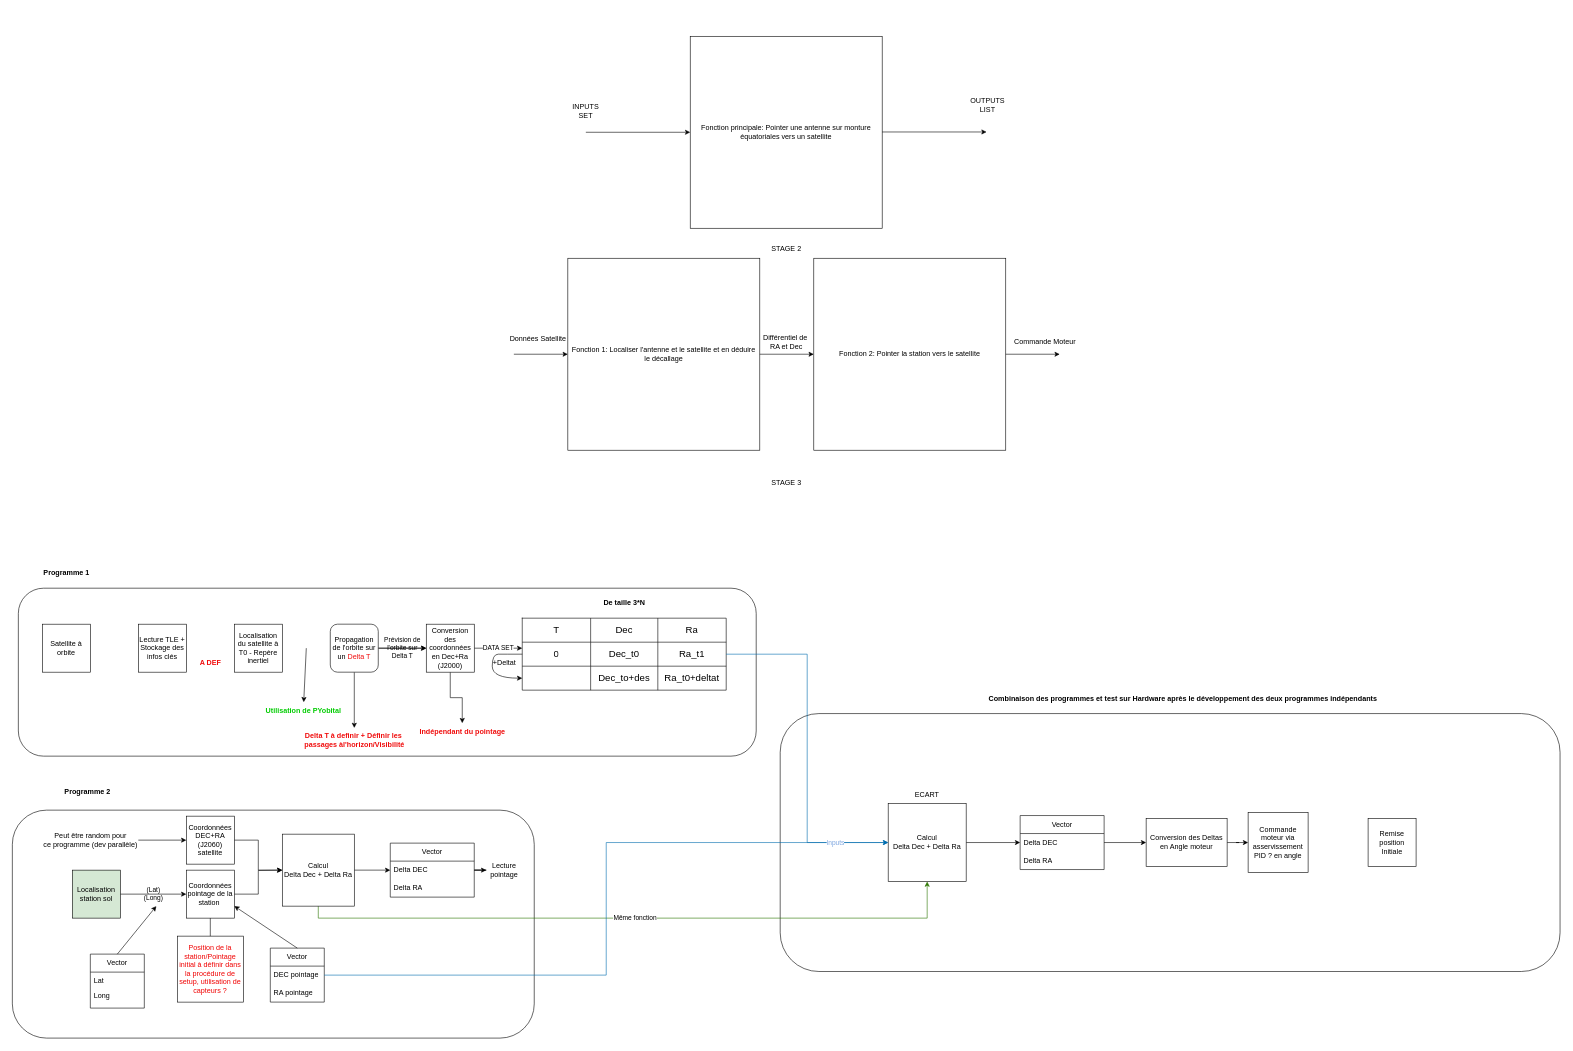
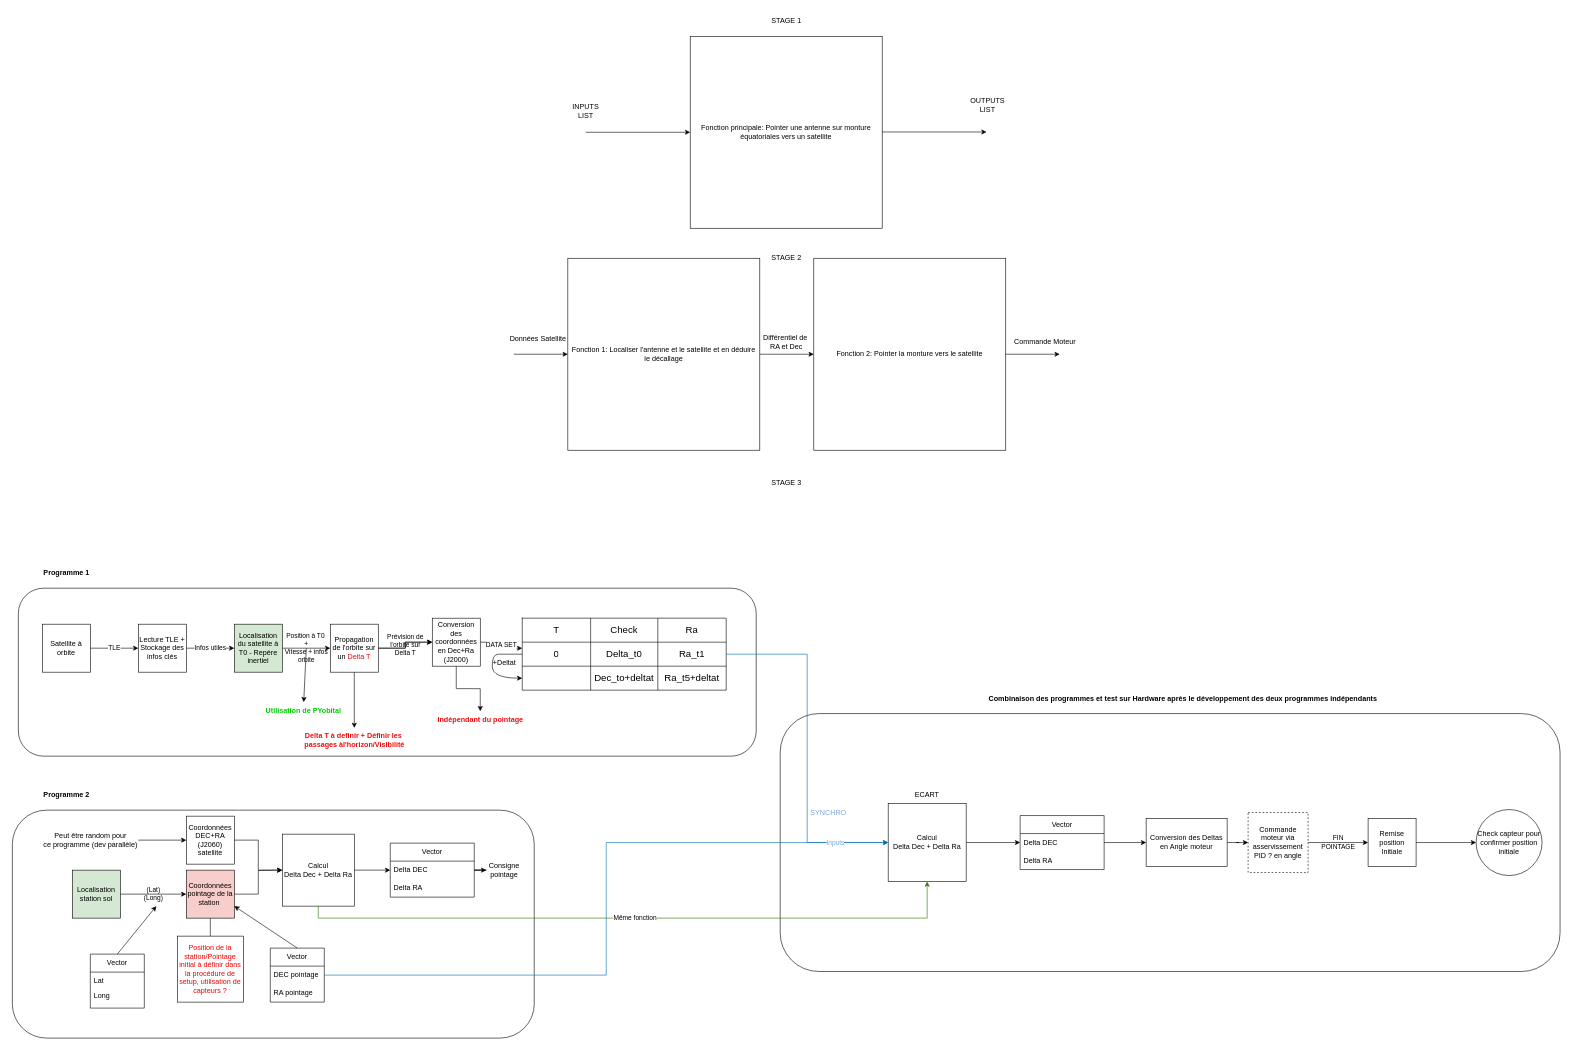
+ <mxCell id="5" value="STAGE 1" style="text;html=1;align=center;verticalAlign=middle;resizable=0;points=[];autosize=1;strokeColor=none;fillColor=none;" parent="1" vertex="1"><mxGeometry x="1275" width="70" height="30" as="geometry" y="20" /></mxCell>
- <mxCell id="9" value="INPUTS SET" style="text;html=1;align=center;verticalAlign=middle;whiteSpace=wrap;rounded=0;" parent="1" vertex="1"><mxGeometry x="946" y="170" width="60" height="30" as="geometry" /></mxCell>
+ <mxCell id="9" value="INPUTS LIST" style="text;html=1;align=center;verticalAlign=middle;whiteSpace=wrap;rounded=0;" parent="1" vertex="1"><mxGeometry x="946" y="170" width="60" height="30" as="geometry" /></mxCell>
- <mxCell id="11" value="STAGE 2" style="text;html=1;align=center;verticalAlign=middle;resizable=0;points=[];autosize=1;strokeColor=none;fillColor=none;" parent="1" vertex="1"><mxGeometry x="1275" y="400" width="70" height="30" as="geometry" /></mxCell>
+ <mxCell id="11" value="STAGE 2" style="text;html=1;align=center;verticalAlign=middle;resizable=0;points=[];autosize=1;strokeColor=none;fillColor=none;" parent="1" vertex="1"><mxGeometry x="1275" y="415" width="70" height="30" as="geometry" /></mxCell>
- <mxCell id="13" value="Fonction 2: Pointer la station vers le satellite" style="whiteSpace=wrap;html=1;aspect=fixed;" parent="1" vertex="1"><mxGeometry x="1356" y="430" width="320" height="320" as="geometry" /></mxCell>
+ <mxCell id="13" value="Fonction 2: Pointer la monture vers le satellite" style="whiteSpace=wrap;html=1;aspect=fixed;" parent="1" vertex="1"><mxGeometry x="1356" y="430" width="320" height="320" as="geometry" /></mxCell>
- <mxCell id="55" value="De taille 3*N" style="text;html=1;align=center;verticalAlign=middle;resizable=0;points=[];autosize=1;strokeColor=none;fillColor=none;fontStyle=1" vertex="1" parent="1"><mxGeometry x="995" y="990" width="90" height="30" as="geometry" /></mxCell>
- <mxCell id="37" value="Dec" style="shape=partialRectangle;html=1;whiteSpace=wrap;connectable=0;strokeColor=inherit;overflow=hidden;fillColor=none;top=0;left=0;bottom=0;right=0;pointerEvents=1;fontSize=16;" vertex="1" parent="35"><mxGeometry x="114" width="112" height="40" as="geometry"><mxRectangle width="112" height="40" as="alternateBounds" /></mxGeometry></mxCell>
+ <mxCell id="37" value="Check" style="shape=partialRectangle;html=1;whiteSpace=wrap;connectable=0;strokeColor=inherit;overflow=hidden;fillColor=none;top=0;left=0;bottom=0;right=0;pointerEvents=1;fontSize=16;" vertex="1" parent="35"><mxGeometry x="114" width="112" height="40" as="geometry"><mxRectangle width="112" height="40" as="alternateBounds" /></mxGeometry></mxCell>
+ <mxCell id="21" value="TLE" style="edgeStyle=orthogonalEdgeStyle;rounded=0;orthogonalLoop=1;jettySize=auto;html=1;exitX=1;exitY=0.5;exitDx=0;exitDy=0;" edge="1" parent="1" source="22" target="24"><mxGeometry relative="1" as="geometry"><mxPoint x="380" y="1090" as="targetPoint" /></mxGeometry></mxCell>
+ <mxCell id="23" value="Infos utiles" style="edgeStyle=orthogonalEdgeStyle;rounded=0;orthogonalLoop=1;jettySize=auto;html=1;" edge="1" parent="1" source="24" target="26"><mxGeometry relative="1" as="geometry"><mxPoint x="590" y="1090" as="targetPoint" /></mxGeometry></mxCell>
- <mxCell id="26" value="Localisation du satellite à T0 - Repère inertiel" style="whiteSpace=wrap;html=1;aspect=fixed;" vertex="1" parent="1"><mxGeometry x="390" y="1040" width="80" height="80" as="geometry" /></mxCell>
+ <mxCell id="26" value="Localisation du satellite à T0 - Repère inertiel" style="whiteSpace=wrap;html=1;aspect=fixed;fillColor=#d5e8d4;" vertex="1" parent="1"><mxGeometry x="390" y="1040" width="80" height="80" as="geometry" /></mxCell>
+ <mxCell id="25" value="Position à T0&amp;nbsp;&lt;div&gt;+&lt;/div&gt;&lt;div&gt;Vitesse + infos&lt;/div&gt;&lt;div&gt;orbite&lt;/div&gt;" style="edgeStyle=orthogonalEdgeStyle;rounded=0;orthogonalLoop=1;jettySize=auto;html=1;exitX=1;exitY=0.5;exitDx=0;exitDy=0;labelBackgroundColor=none;" edge="1" parent="1" source="26" target="30"><mxGeometry relative="1" as="geometry"><mxPoint x="700" y="1090" as="targetPoint" /></mxGeometry></mxCell>
- <mxCell id="30" value="Propagation de l'orbite sur un &lt;font color=&quot;#f00c0c&quot;&gt;Delta T&lt;/font&gt;" style="whiteSpace=wrap;html=1;aspect=fixed;rounded=1;" vertex="1" parent="1"><mxGeometry x="550" y="1040" width="80" height="80" as="geometry" /></mxCell>
+ <mxCell id="30" value="Propagation de l'orbite sur un &lt;font color=&quot;#f00c0c&quot;&gt;Delta T&lt;/font&gt;" style="whiteSpace=wrap;html=1;aspect=fixed;" vertex="1" parent="1"><mxGeometry x="550" y="1040" width="80" height="80" as="geometry" /></mxCell>
- <mxCell id="33" value="Conversion des coordonnées en Dec+Ra (J2000)" style="whiteSpace=wrap;html=1;aspect=fixed;" vertex="1" parent="1"><mxGeometry x="710" y="1040" width="80" height="80" as="geometry" /></mxCell>
+ <mxCell id="33" value="Conversion des coordonnées en Dec+Ra (J2000)" style="whiteSpace=wrap;html=1;aspect=fixed;" vertex="1" parent="1"><mxGeometry x="720" y="1030" width="80" height="80" as="geometry" /></mxCell>
- <mxCell id="41" value="Dec_t0" style="shape=partialRectangle;html=1;whiteSpace=wrap;connectable=0;strokeColor=inherit;overflow=hidden;fillColor=none;top=0;left=0;bottom=0;right=0;pointerEvents=1;fontSize=16;" vertex="1" parent="39"><mxGeometry x="114" width="112" height="40" as="geometry"><mxRectangle width="112" height="40" as="alternateBounds" /></mxGeometry></mxCell>
+ <mxCell id="41" value="Delta_t0" style="shape=partialRectangle;html=1;whiteSpace=wrap;connectable=0;strokeColor=inherit;overflow=hidden;fillColor=none;top=0;left=0;bottom=0;right=0;pointerEvents=1;fontSize=16;" vertex="1" parent="39"><mxGeometry x="114" width="112" height="40" as="geometry"><mxRectangle width="112" height="40" as="alternateBounds" /></mxGeometry></mxCell>
- <mxCell id="49" value="&lt;font color=&quot;#f00c0c&quot;&gt;A DEF&lt;/font&gt;" style="text;html=1;align=center;verticalAlign=middle;resizable=0;points=[];autosize=1;strokeColor=none;fillColor=none;fontStyle=1" vertex="1" parent="1"><mxGeometry x="320" y="1090" width="60" height="30" as="geometry" /></mxCell>
- <mxCell id="45" value="Dec_to+des" style="shape=partialRectangle;html=1;whiteSpace=wrap;connectable=0;strokeColor=inherit;overflow=hidden;fillColor=none;top=0;left=0;bottom=0;right=0;pointerEvents=1;fontSize=16;" vertex="1" parent="43"><mxGeometry x="114" width="112" height="40" as="geometry"><mxRectangle width="112" height="40" as="alternateBounds" /></mxGeometry></mxCell>
+ <mxCell id="45" value="Dec_to+deltat" style="shape=partialRectangle;html=1;whiteSpace=wrap;connectable=0;strokeColor=inherit;overflow=hidden;fillColor=none;top=0;left=0;bottom=0;right=0;pointerEvents=1;fontSize=16;" vertex="1" parent="43"><mxGeometry x="114" width="112" height="40" as="geometry"><mxRectangle width="112" height="40" as="alternateBounds" /></mxGeometry></mxCell>
- <mxCell id="46" value="Ra_t0+deltat" style="shape=partialRectangle;html=1;whiteSpace=wrap;connectable=0;strokeColor=inherit;overflow=hidden;fillColor=none;top=0;left=0;bottom=0;right=0;pointerEvents=1;fontSize=16;" vertex="1" parent="43"><mxGeometry x="226" width="114" height="40" as="geometry"><mxRectangle width="114" height="40" as="alternateBounds" /></mxGeometry></mxCell>
+ <mxCell id="46" value="Ra_t5+deltat" style="shape=partialRectangle;html=1;whiteSpace=wrap;connectable=0;strokeColor=inherit;overflow=hidden;fillColor=none;top=0;left=0;bottom=0;right=0;pointerEvents=1;fontSize=16;" vertex="1" parent="43"><mxGeometry x="226" width="114" height="40" as="geometry"><mxRectangle width="114" height="40" as="alternateBounds" /></mxGeometry></mxCell>
- <mxCell id="54" value="Indépendant du pointage" style="text;html=1;align=center;verticalAlign=middle;resizable=0;points=[];autosize=1;strokeColor=none;fillColor=none;fontStyle=1;fontColor=#F00C0C;" vertex="1" parent="1"><mxGeometry x="690" y="1205" width="160" height="30" as="geometry" /></mxCell>
+ <mxCell id="54" value="Indépendant du pointage" style="text;html=1;align=center;verticalAlign=middle;resizable=0;points=[];autosize=1;strokeColor=none;fillColor=none;fontStyle=1;fontColor=#F00C0C;" vertex="1" parent="1"><mxGeometry x="720" y="1185" width="160" height="30" as="geometry" /></mxCell>
- <mxCell id="79" value="Programme 2" style="text;html=1;align=center;verticalAlign=middle;resizable=0;points=[];autosize=1;strokeColor=none;fillColor=none;fontStyle=1" vertex="1" parent="1"><mxGeometry x="95" y="1305" width="100" height="30" as="geometry" /></mxCell>
+ <mxCell id="79" value="Programme 2" style="text;html=1;align=center;verticalAlign=middle;resizable=0;points=[];autosize=1;strokeColor=none;fillColor=none;fontStyle=1" vertex="1" parent="1"><mxGeometry x="60" y="1310" width="100" height="30" as="geometry" /></mxCell>
+ <mxCell id="88" value="SYNCHRO" style="text;html=1;align=center;verticalAlign=middle;resizable=0;points=[];autosize=1;strokeColor=none;fillColor=none;fontColor=#7EA6E0;" vertex="1" parent="1"><mxGeometry x="1340" y="1339" width="80" height="30" as="geometry" /></mxCell>
- <mxCell id="96" value="Commande moteur via asservissement PID ? en angle" style="whiteSpace=wrap;html=1;aspect=fixed;" vertex="1" parent="1"><mxGeometry x="2080" y="1354" width="100" height="100" as="geometry" /></mxCell>
+ <mxCell id="96" value="Commande moteur via asservissement PID ? en angle" style="whiteSpace=wrap;html=1;aspect=fixed;dashed=1;" vertex="1" parent="1"><mxGeometry x="2080" y="1354" width="100" height="100" as="geometry" /></mxCell>
+ <mxCell id="95" value="FIN&lt;div&gt;POINTAGE&lt;/div&gt;" style="edgeStyle=orthogonalEdgeStyle;rounded=0;orthogonalLoop=1;jettySize=auto;html=1;labelBackgroundColor=none;" edge="1" parent="1" source="96" target="98"><mxGeometry relative="1" as="geometry"><mxPoint x="2250" y="1409" as="targetPoint" /></mxGeometry></mxCell>
+ <mxCell id="97" style="edgeStyle=orthogonalEdgeStyle;rounded=0;orthogonalLoop=1;jettySize=auto;html=1;" edge="1" parent="1" source="98" target="99"><mxGeometry relative="1" as="geometry"><mxPoint x="2340" y="1409" as="targetPoint" /></mxGeometry></mxCell>
+ <mxCell id="99" value="Check capteur pour confirmer position initiale" style="ellipse;whiteSpace=wrap;html=1;aspect=fixed;" vertex="1" parent="1"><mxGeometry x="2460" y="1349" width="110" height="110" as="geometry" /></mxCell>
- <mxCell id="77" value="Lecture pointage" style="text;html=1;align=center;verticalAlign=middle;whiteSpace=wrap;rounded=0;" vertex="1" parent="1"><mxGeometry x="810" y="1435" width="60" height="30" as="geometry" /></mxCell>
+ <mxCell id="77" value="Consigne pointage" style="text;html=1;align=center;verticalAlign=middle;whiteSpace=wrap;rounded=0;" vertex="1" parent="1"><mxGeometry x="810" y="1435" width="60" height="30" as="geometry" /></mxCell>
- <mxCell id="64" value="Coordonnées pointage de la station&amp;nbsp;" style="whiteSpace=wrap;html=1;aspect=fixed;" vertex="1" parent="1"><mxGeometry x="310" y="1449.998" width="80" height="80" as="geometry" /></mxCell>
+ <mxCell id="64" value="Coordonnées pointage de la station&amp;nbsp;" style="whiteSpace=wrap;html=1;aspect=fixed;fillColor=#f8cecc;" vertex="1" parent="1"><mxGeometry x="310" y="1449.998" width="80" height="80" as="geometry" /></mxCell>
